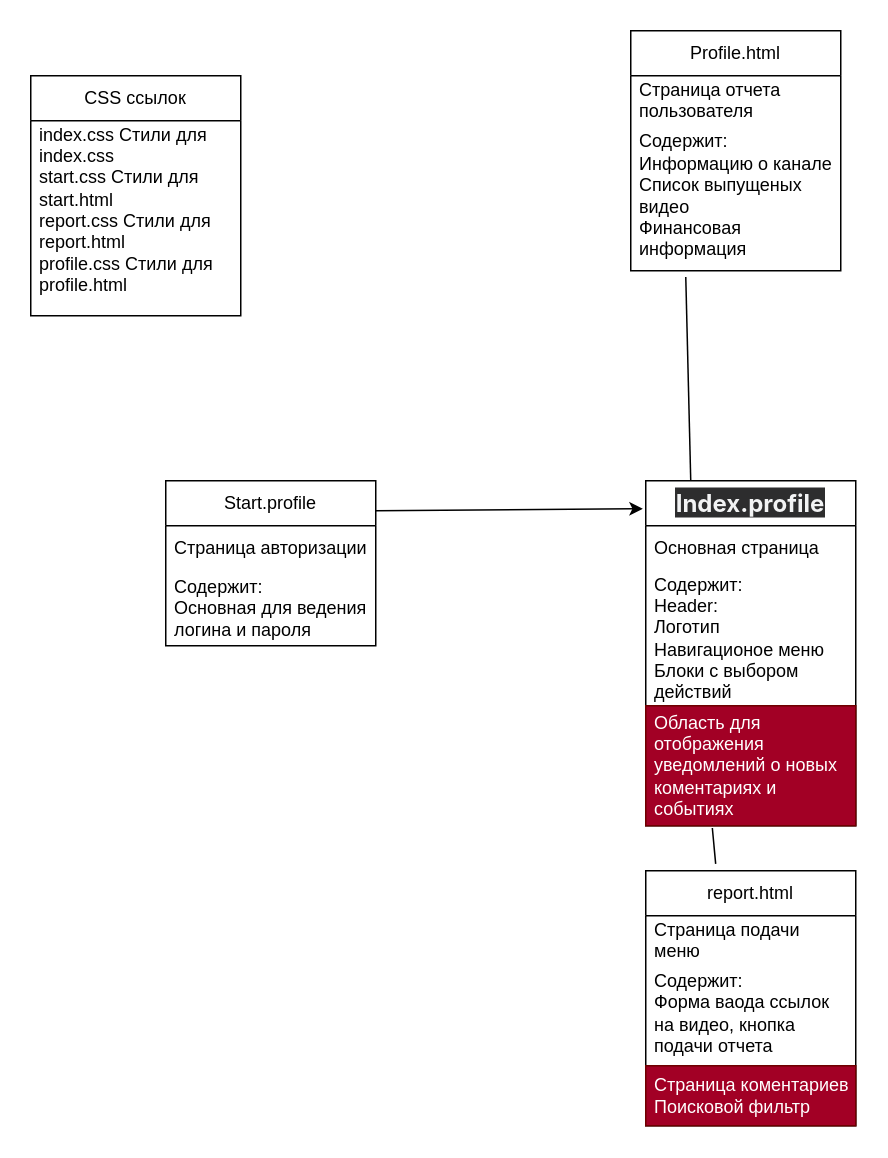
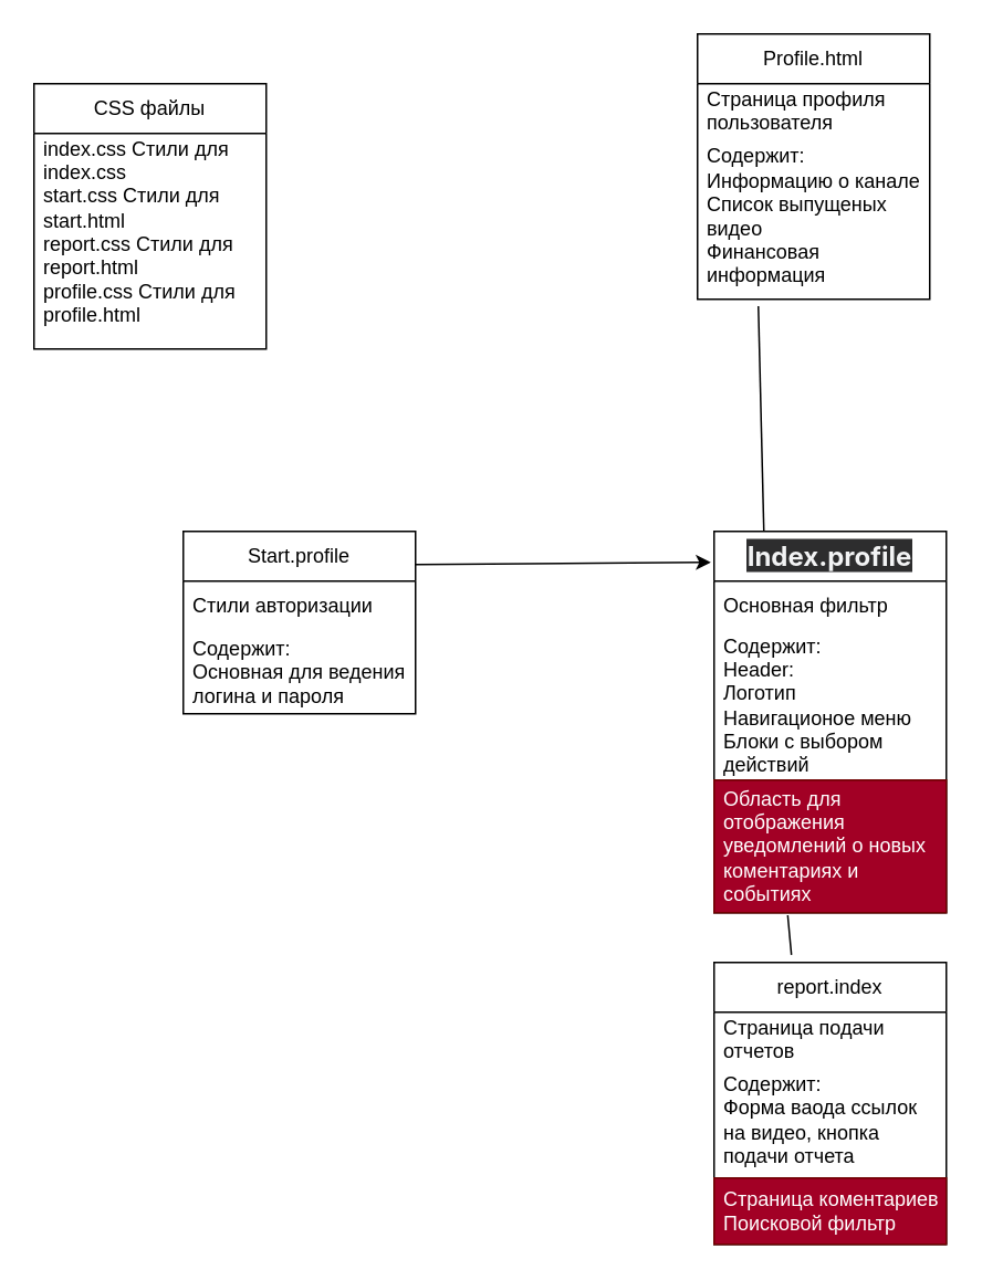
- <mxCell id="16" value="CSS ссылок" style="swimlane;fontStyle=0;childLayout=stackLayout;horizontal=1;startSize=30;horizontalStack=0;resizeParent=1;resizeParentMax=0;resizeLast=0;collapsible=1;marginBottom=0;whiteSpace=wrap;html=1;" vertex="1" parent="1"><mxGeometry x="20" y="50" width="140" height="160" as="geometry" /></mxCell>
+ <mxCell id="16" value="CSS файлы" style="swimlane;fontStyle=0;childLayout=stackLayout;horizontal=1;startSize=30;horizontalStack=0;resizeParent=1;resizeParentMax=0;resizeLast=0;collapsible=1;marginBottom=0;whiteSpace=wrap;html=1;" vertex="1" parent="1"><mxGeometry x="20" y="50" width="140" height="160" as="geometry" /></mxCell>
- <mxCell id="10" value="Страница отчета пользователя" style="text;strokeColor=none;fillColor=none;align=left;verticalAlign=middle;spacingLeft=4;spacingRight=4;overflow=hidden;points=[[0,0.5],[1,0.5]];portConstraint=eastwest;rotatable=0;whiteSpace=wrap;html=1;" vertex="1" parent="9"><mxGeometry y="30" width="140" height="30" as="geometry" /></mxCell>
+ <mxCell id="10" value="Страница профиля пользователя" style="text;strokeColor=none;fillColor=none;align=left;verticalAlign=middle;spacingLeft=4;spacingRight=4;overflow=hidden;points=[[0,0.5],[1,0.5]];portConstraint=eastwest;rotatable=0;whiteSpace=wrap;html=1;" vertex="1" parent="9"><mxGeometry y="30" width="140" height="30" as="geometry" /></mxCell>
- <mxCell id="7" value="Страница авторизации" style="text;strokeColor=none;fillColor=none;align=left;verticalAlign=middle;spacingLeft=4;spacingRight=4;overflow=hidden;points=[[0,0.5],[1,0.5]];portConstraint=eastwest;rotatable=0;whiteSpace=wrap;html=1;" vertex="1" parent="6"><mxGeometry y="30" width="140" height="30" as="geometry" /></mxCell>
+ <mxCell id="7" value="Стили авторизации" style="text;strokeColor=none;fillColor=none;align=left;verticalAlign=middle;spacingLeft=4;spacingRight=4;overflow=hidden;points=[[0,0.5],[1,0.5]];portConstraint=eastwest;rotatable=0;whiteSpace=wrap;html=1;" vertex="1" parent="6"><mxGeometry y="30" width="140" height="30" as="geometry" /></mxCell>
- <mxCell id="3" value="Основная страница" style="text;strokeColor=none;fillColor=none;align=left;verticalAlign=middle;spacingLeft=4;spacingRight=4;overflow=hidden;points=[[0,0.5],[1,0.5]];portConstraint=eastwest;rotatable=0;whiteSpace=wrap;html=1;" vertex="1" parent="2"><mxGeometry y="30" width="140" height="30" as="geometry" /></mxCell>
+ <mxCell id="3" value="Основная фильтр" style="text;strokeColor=none;fillColor=none;align=left;verticalAlign=middle;spacingLeft=4;spacingRight=4;overflow=hidden;points=[[0,0.5],[1,0.5]];portConstraint=eastwest;rotatable=0;whiteSpace=wrap;html=1;" vertex="1" parent="2"><mxGeometry y="30" width="140" height="30" as="geometry" /></mxCell>
- <mxCell id="12" value="report.html" style="swimlane;fontStyle=0;childLayout=stackLayout;horizontal=1;startSize=30;horizontalStack=0;resizeParent=1;resizeParentMax=0;resizeLast=0;collapsible=1;marginBottom=0;whiteSpace=wrap;html=1;" vertex="1" parent="1"><mxGeometry x="430" y="580" width="140" height="170" as="geometry" /></mxCell>
+ <mxCell id="12" value="report.index" style="swimlane;fontStyle=0;childLayout=stackLayout;horizontal=1;startSize=30;horizontalStack=0;resizeParent=1;resizeParentMax=0;resizeLast=0;collapsible=1;marginBottom=0;whiteSpace=wrap;html=1;" vertex="1" parent="1"><mxGeometry x="430" y="580" width="140" height="170" as="geometry" /></mxCell>
- <mxCell id="13" value="Страница подачи меню" style="text;strokeColor=none;fillColor=none;align=left;verticalAlign=middle;spacingLeft=4;spacingRight=4;overflow=hidden;points=[[0,0.5],[1,0.5]];portConstraint=eastwest;rotatable=0;whiteSpace=wrap;html=1;" vertex="1" parent="12"><mxGeometry y="30" width="140" height="30" as="geometry" /></mxCell>
+ <mxCell id="13" value="Страница подачи отчетов" style="text;strokeColor=none;fillColor=none;align=left;verticalAlign=middle;spacingLeft=4;spacingRight=4;overflow=hidden;points=[[0,0.5],[1,0.5]];portConstraint=eastwest;rotatable=0;whiteSpace=wrap;html=1;" vertex="1" parent="12"><mxGeometry y="30" width="140" height="30" as="geometry" /></mxCell>
